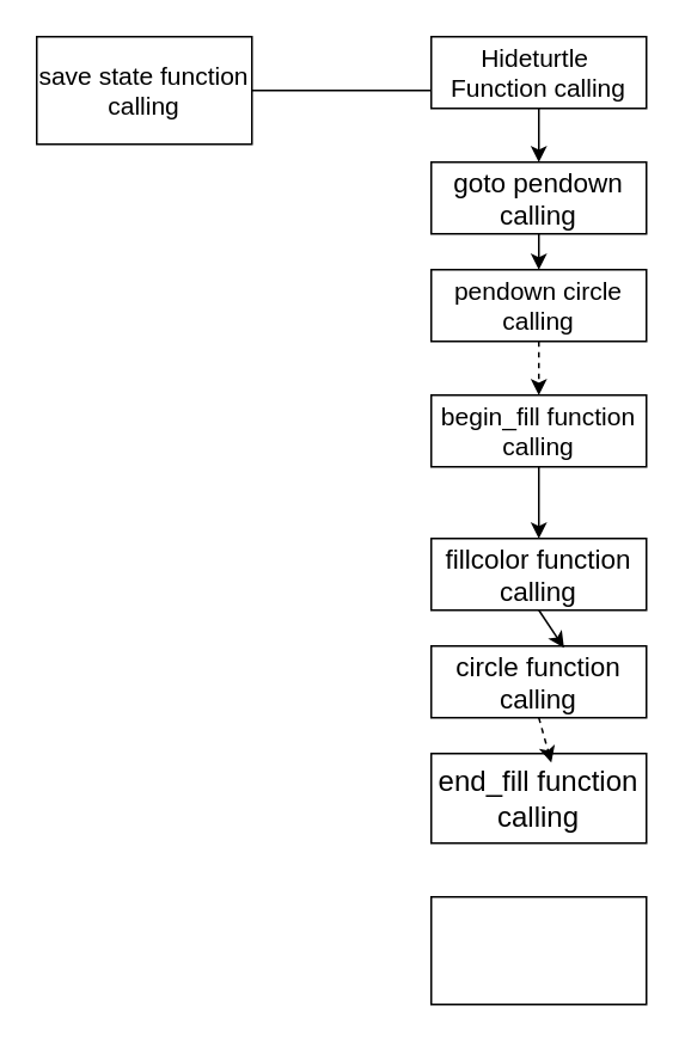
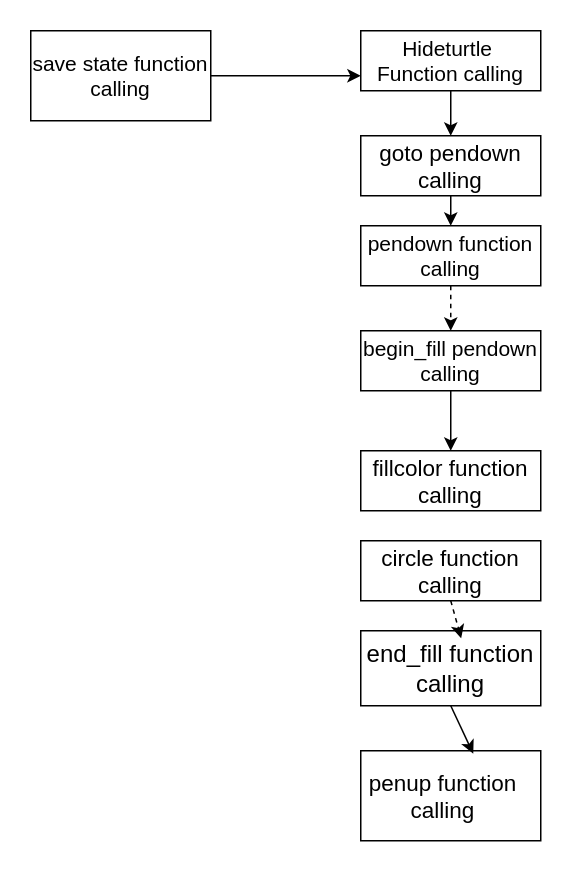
- <mxCell id="20" value="" style="endArrow=none;html=1;exitX=1;exitY=0.5;exitDx=0;exitDy=0;entryX=0;entryY=0.75;entryDx=0;entryDy=0;" edge="1" parent="1" source="19" target="11"><mxGeometry width="50" height="50" relative="1" as="geometry"><mxPoint x="310" y="410" as="sourcePoint" /><mxPoint x="360" y="360" as="targetPoint" /></mxGeometry></mxCell>
+ <mxCell id="20" value="" style="endArrow=classic;html=1;exitX=1;exitY=0.5;exitDx=0;exitDy=0;entryX=0;entryY=0.75;entryDx=0;entryDy=0;" edge="1" parent="1" source="19" target="11"><mxGeometry width="50" height="50" relative="1" as="geometry"><mxPoint x="310" y="410" as="sourcePoint" /><mxPoint x="360" y="360" as="targetPoint" /></mxGeometry></mxCell>
- <mxCell id="14" value="&lt;font style=&quot;font-size: 14px&quot;&gt;pendown circle calling&lt;/font&gt;" style="text;html=1;strokeColor=none;fillColor=none;align=center;verticalAlign=middle;whiteSpace=wrap;rounded=0;" vertex="1" parent="1"><mxGeometry x="240" y="150" width="120" height="40" as="geometry" /></mxCell>
+ <mxCell id="14" value="&lt;font style=&quot;font-size: 14px&quot;&gt;pendown function calling&lt;/font&gt;" style="text;html=1;strokeColor=none;fillColor=none;align=center;verticalAlign=middle;whiteSpace=wrap;rounded=0;" vertex="1" parent="1"><mxGeometry x="240" y="150" width="120" height="40" as="geometry" /></mxCell>
- <mxCell id="12" value="&lt;font style=&quot;font-size: 14px&quot;&gt;begin_fill function calling&lt;/font&gt;" style="text;html=1;strokeColor=none;fillColor=none;align=center;verticalAlign=middle;whiteSpace=wrap;rounded=0;" vertex="1" parent="1"><mxGeometry x="240" y="220" width="120" height="40" as="geometry" /></mxCell>
+ <mxCell id="12" value="&lt;font style=&quot;font-size: 14px&quot;&gt;begin_fill pendown calling&lt;/font&gt;" style="text;html=1;strokeColor=none;fillColor=none;align=center;verticalAlign=middle;whiteSpace=wrap;rounded=0;" vertex="1" parent="1"><mxGeometry x="240" y="220" width="120" height="40" as="geometry" /></mxCell>
- <mxCell id="25" value="" style="endArrow=classic;html=1;exitX=0.5;exitY=1;exitDx=0;exitDy=0;entryX=0.617;entryY=0.025;entryDx=0;entryDy=0;entryPerimeter=0;" edge="1" parent="1" source="15" target="16"><mxGeometry width="50" height="50" relative="1" as="geometry"><mxPoint x="310" y="390" as="sourcePoint" /><mxPoint x="360" y="340" as="targetPoint" /></mxGeometry></mxCell>
+ <mxCell id="27" value="" style="endArrow=classic;html=1;exitX=0.5;exitY=1;exitDx=0;exitDy=0;entryX=0.682;entryY=0.033;entryDx=0;entryDy=0;entryPerimeter=0;" edge="1" parent="1" source="17" target="18"><mxGeometry width="50" height="50" relative="1" as="geometry"><mxPoint x="310" y="390" as="sourcePoint" /><mxPoint x="360" y="340" as="targetPoint" /></mxGeometry></mxCell>
+ <mxCell id="18" value="&lt;font style=&quot;font-size: 15px&quot;&gt;penup function calling&lt;/font&gt;" style="text;html=1;strokeColor=none;fillColor=none;align=center;verticalAlign=middle;whiteSpace=wrap;rounded=0;" vertex="1" parent="1"><mxGeometry x="240" y="500" width="110" height="60" as="geometry" /></mxCell>
